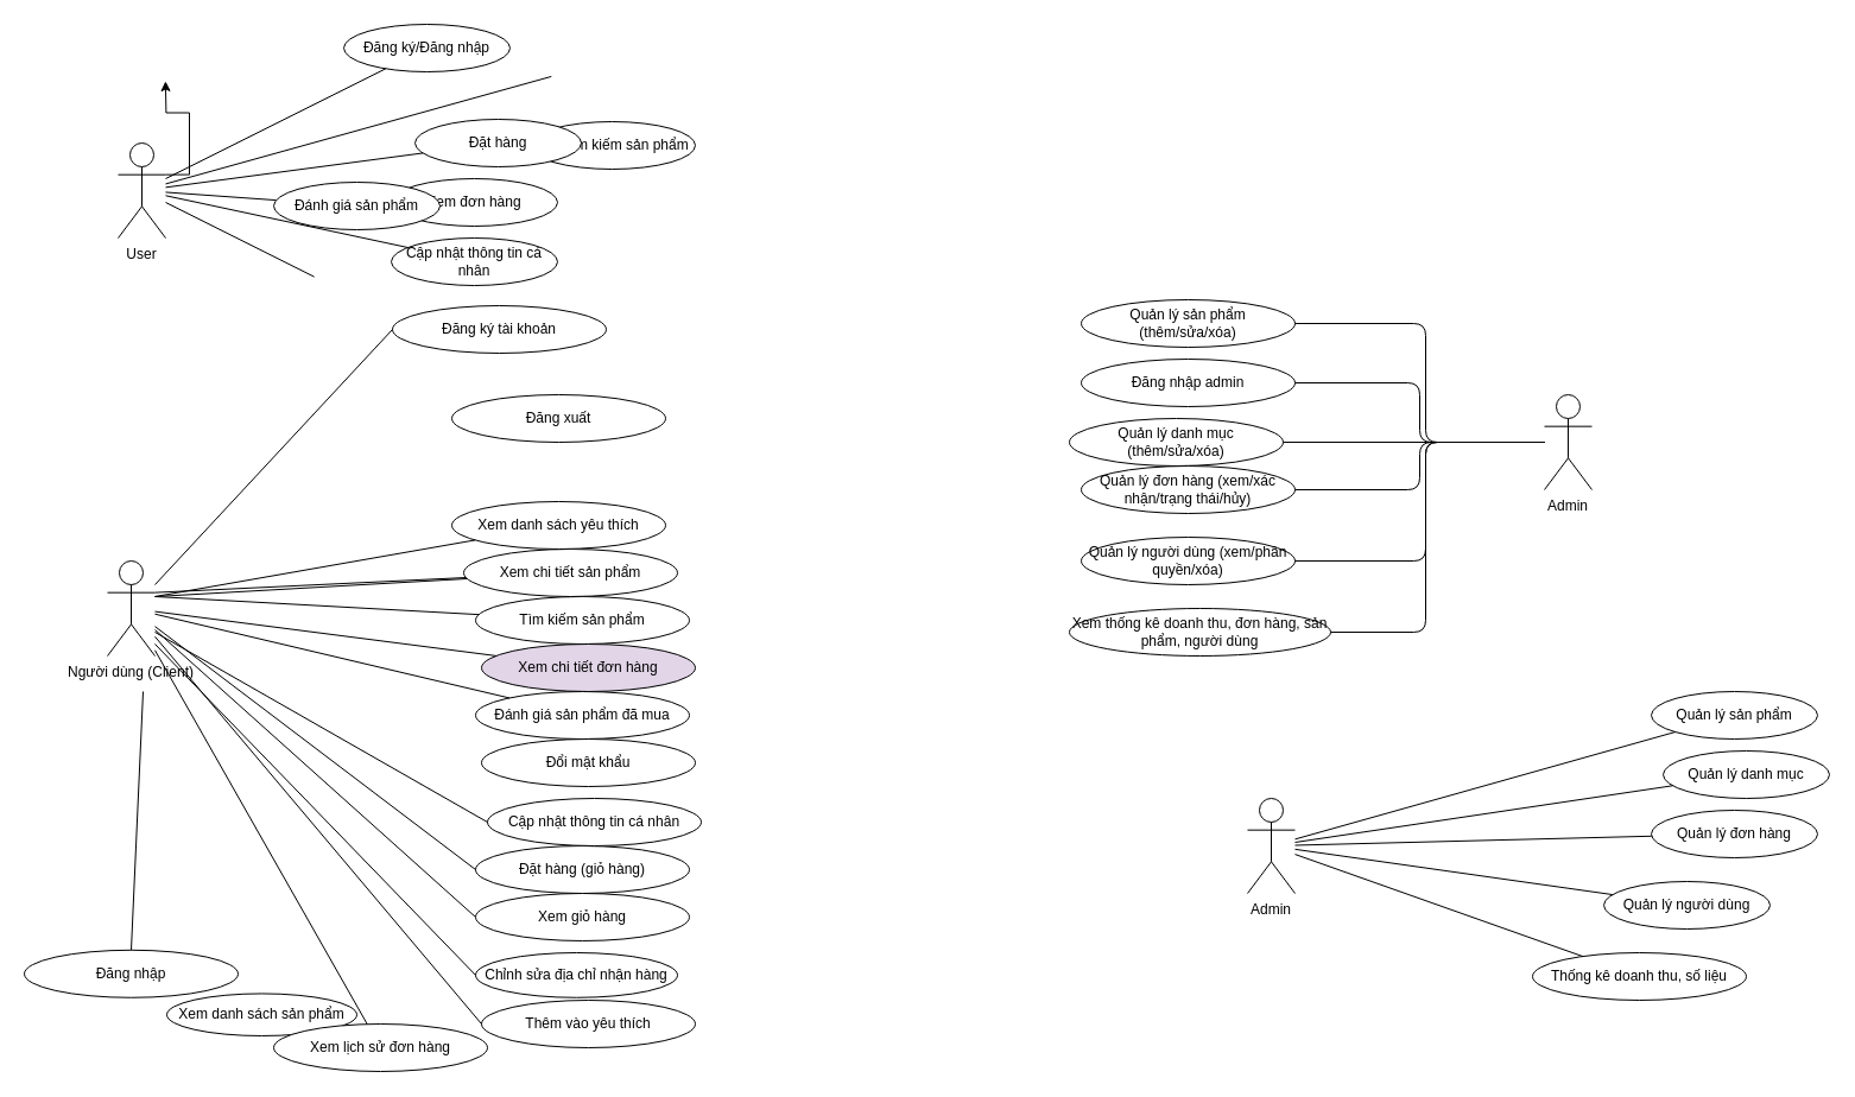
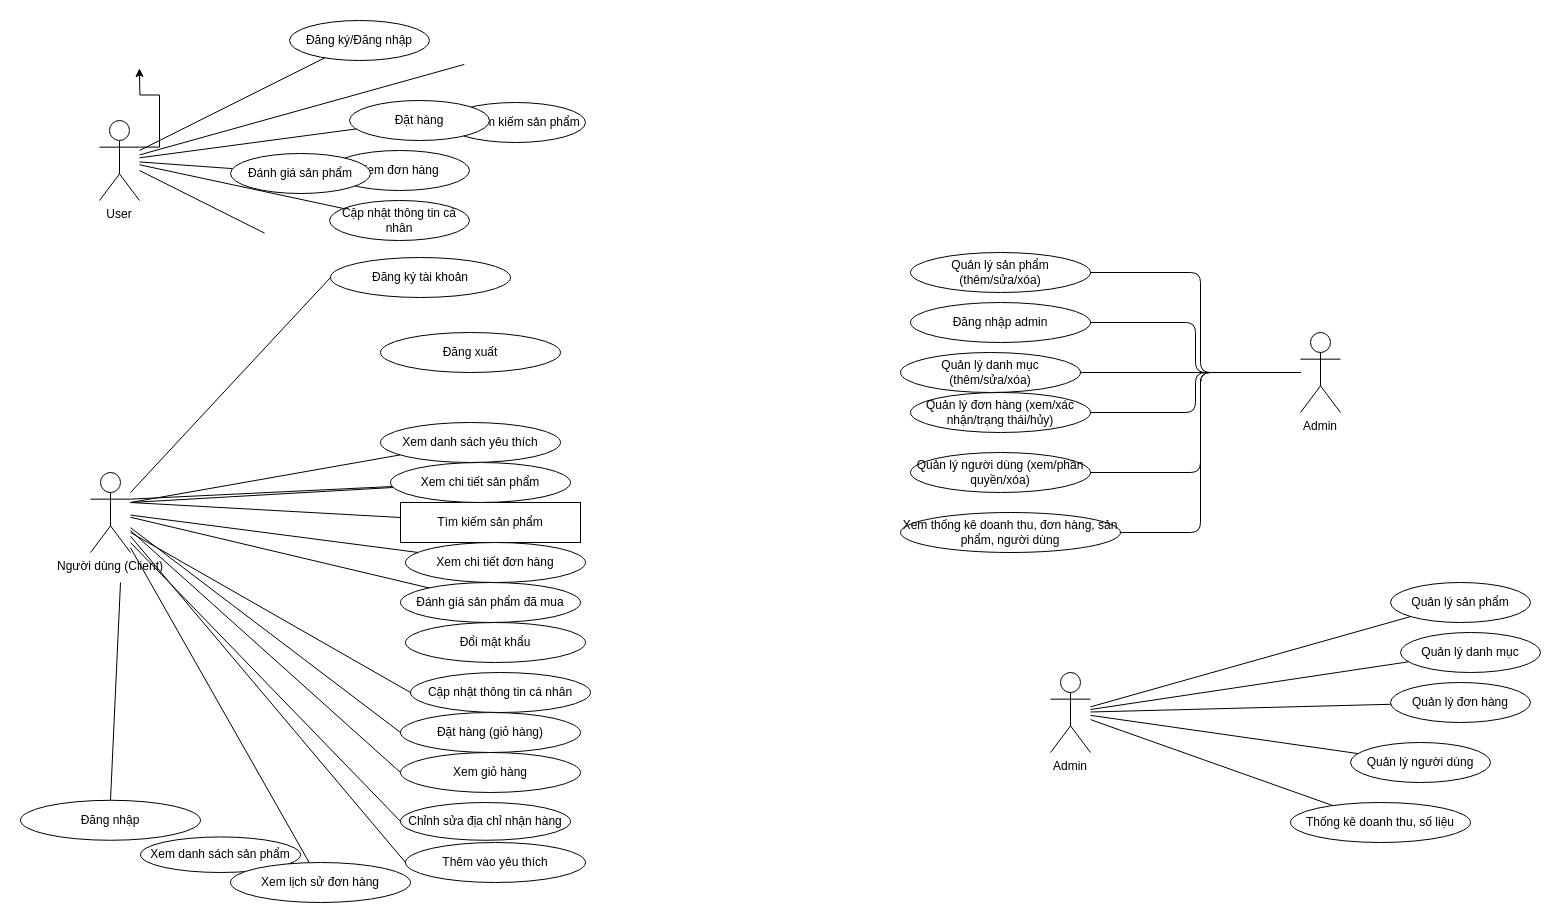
- <mxCell id="29" value="Tìm kiếm sản phẩm" style="ellipse;whiteSpace=wrap;html=1;aspect=fixed;" parent="1" vertex="1"><mxGeometry x="400" y="502" width="180" height="40" as="geometry" /></mxCell>
+ <mxCell id="29" value="Tìm kiếm sản phẩm" style="whiteSpace=wrap;html=1;aspect=fixed;rounded=0;" parent="1" vertex="1"><mxGeometry x="400" y="502" width="180" height="40" as="geometry" /></mxCell>
- <mxCell id="37" value="Xem chi tiết đơn hàng" style="ellipse;whiteSpace=wrap;html=1;aspect=fixed;fillColor=#e1d5e7;" parent="1" vertex="1"><mxGeometry x="405" y="542" width="180" height="40" as="geometry" /></mxCell>
+ <mxCell id="37" value="Xem chi tiết đơn hàng" style="ellipse;whiteSpace=wrap;html=1;aspect=fixed;" parent="1" vertex="1"><mxGeometry x="405" y="542" width="180" height="40" as="geometry" /></mxCell>
